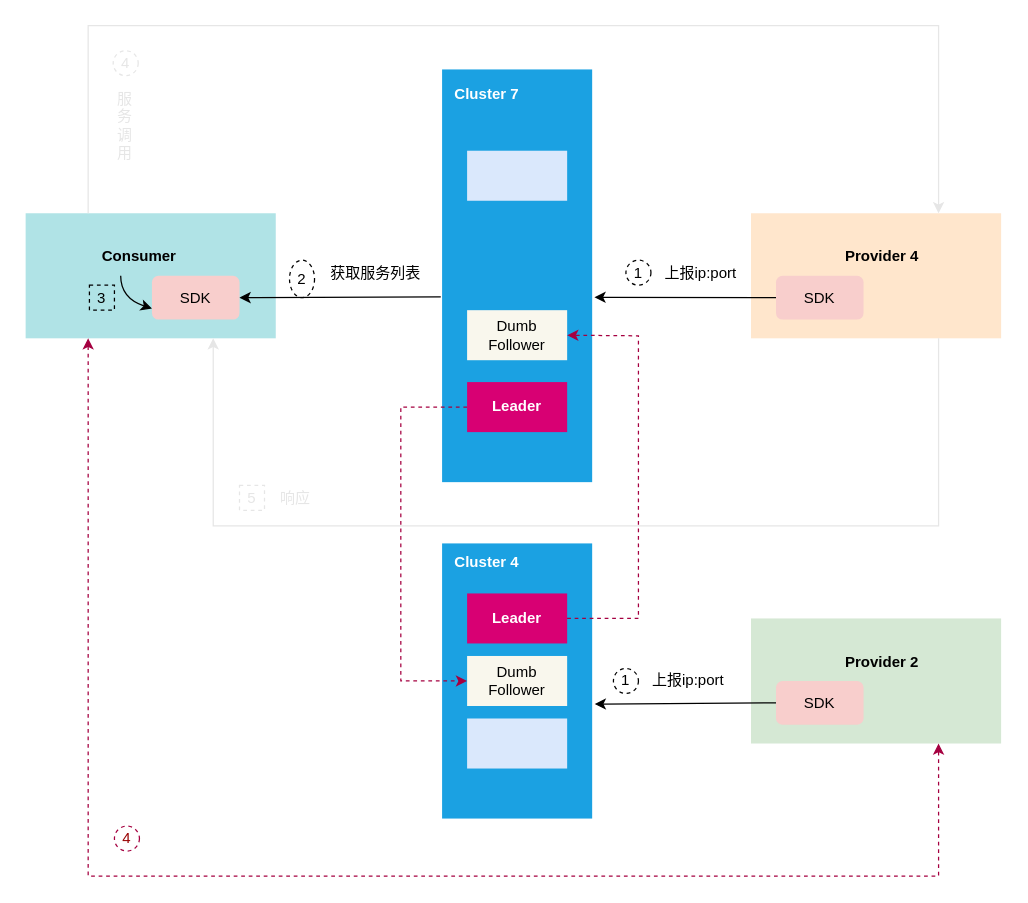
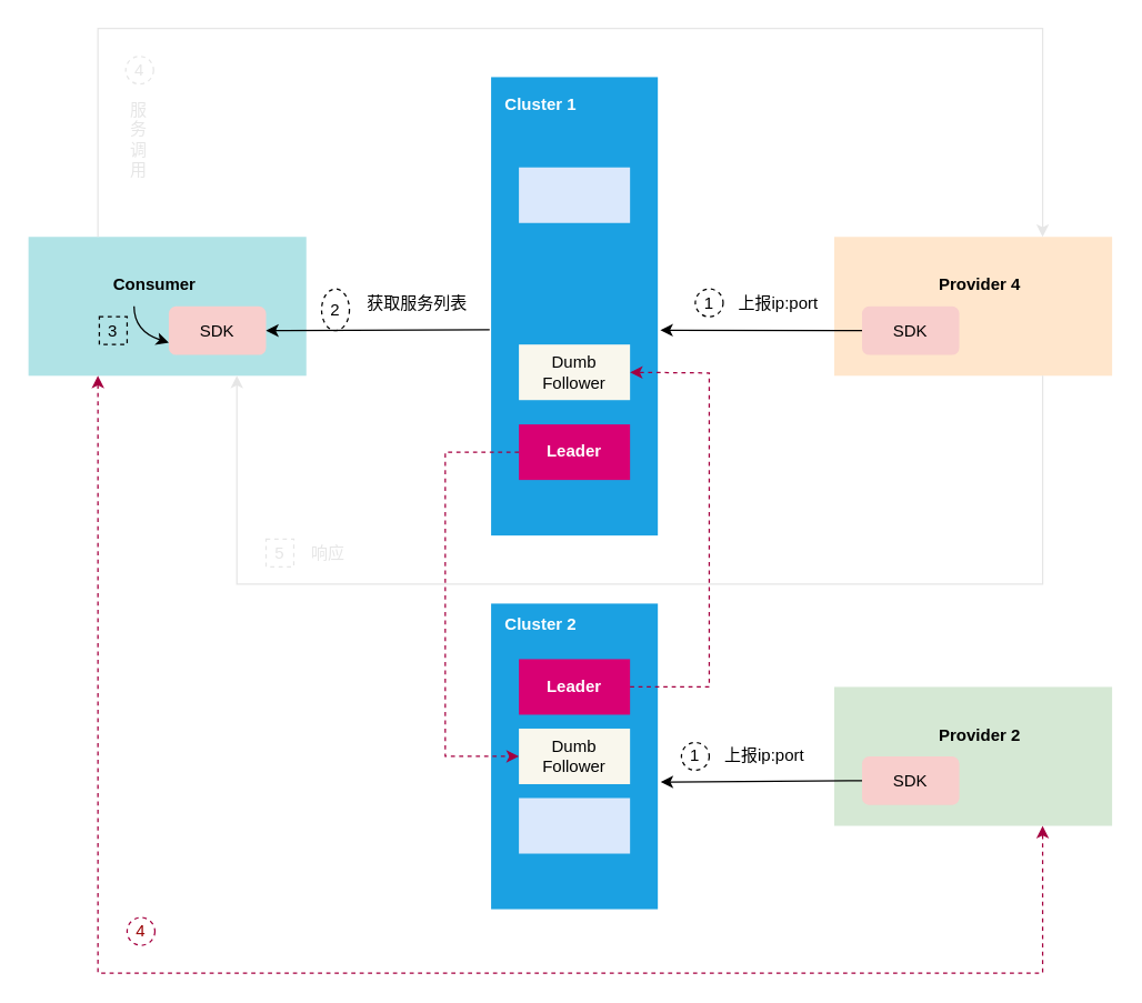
- <mxCell id="8" value="Cluster 7" style="text;html=1;strokeColor=none;fillColor=none;align=center;verticalAlign=middle;whiteSpace=wrap;rounded=0;fontColor=#FFFFFF;fontStyle=1" parent="1" vertex="1"><mxGeometry x="359" y="60" width="60" height="30" as="geometry" /></mxCell>
+ <mxCell id="8" value="Cluster 1" style="text;html=1;strokeColor=none;fillColor=none;align=center;verticalAlign=middle;whiteSpace=wrap;rounded=0;fontColor=#FFFFFF;fontStyle=1" parent="1" vertex="1"><mxGeometry x="359" y="60" width="60" height="30" as="geometry" /></mxCell>
- <mxCell id="25" value="Cluster 4" style="text;html=1;strokeColor=none;fillColor=none;align=center;verticalAlign=middle;whiteSpace=wrap;rounded=0;fontColor=#FFFFFF;fontStyle=1" parent="1" vertex="1"><mxGeometry x="359" y="434" width="60" height="30" as="geometry" /></mxCell>
+ <mxCell id="25" value="Cluster 2" style="text;html=1;strokeColor=none;fillColor=none;align=center;verticalAlign=middle;whiteSpace=wrap;rounded=0;fontColor=#FFFFFF;fontStyle=1" parent="1" vertex="1"><mxGeometry x="359" y="434" width="60" height="30" as="geometry" /></mxCell>
